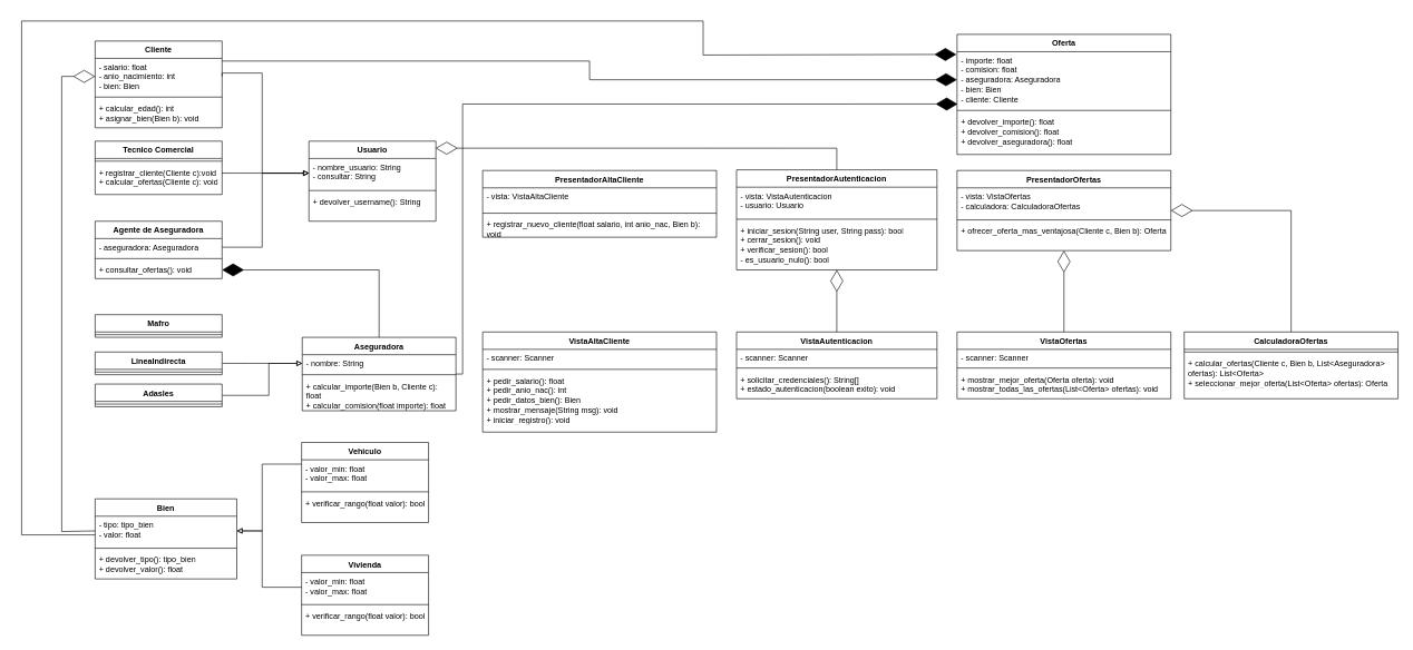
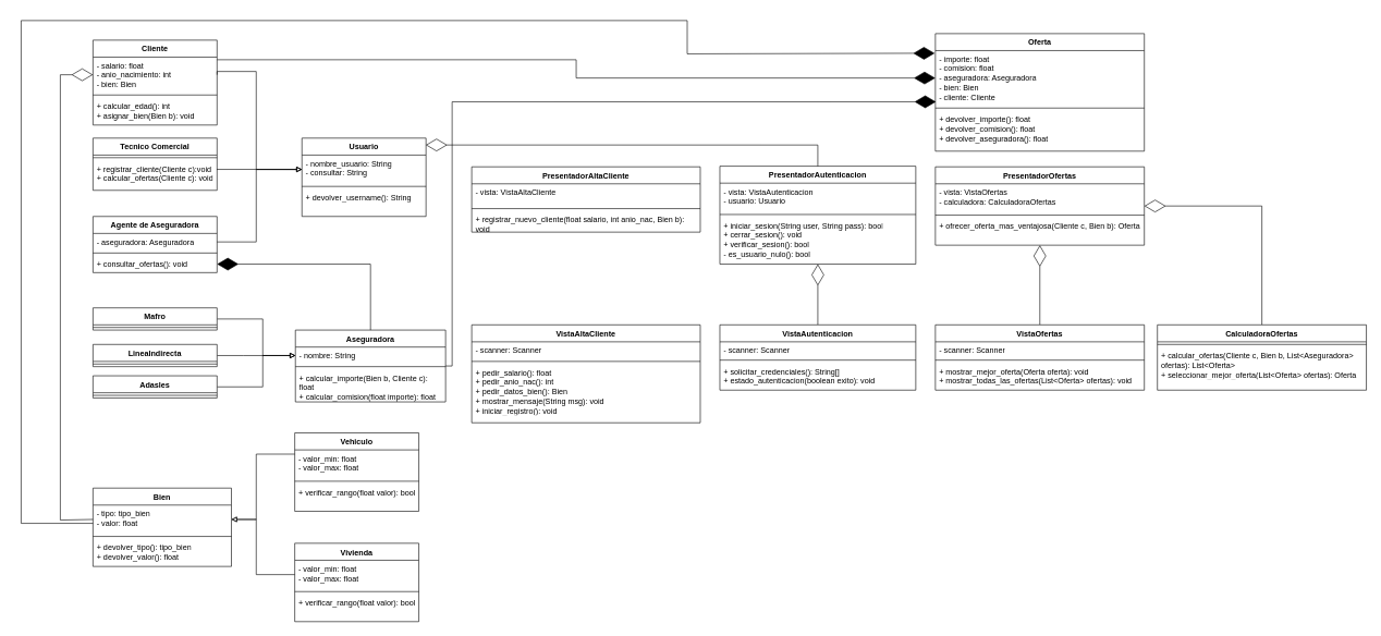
+ <mxCell id="25" style="rounded=0;orthogonalLoop=1;jettySize=auto;html=1;entryX=0;entryY=0.5;entryDx=0;entryDy=0;edgeStyle=orthogonalEdgeStyle;endArrow=block;endFill=0;" parent="1" source="26" target="22" edge="1"><mxGeometry relative="1" as="geometry"><mxPoint x="485" y="574" as="targetPoint" /><Array as="points"><mxPoint x="390" y="477" /><mxPoint x="390" y="533" /></Array></mxGeometry></mxCell>
